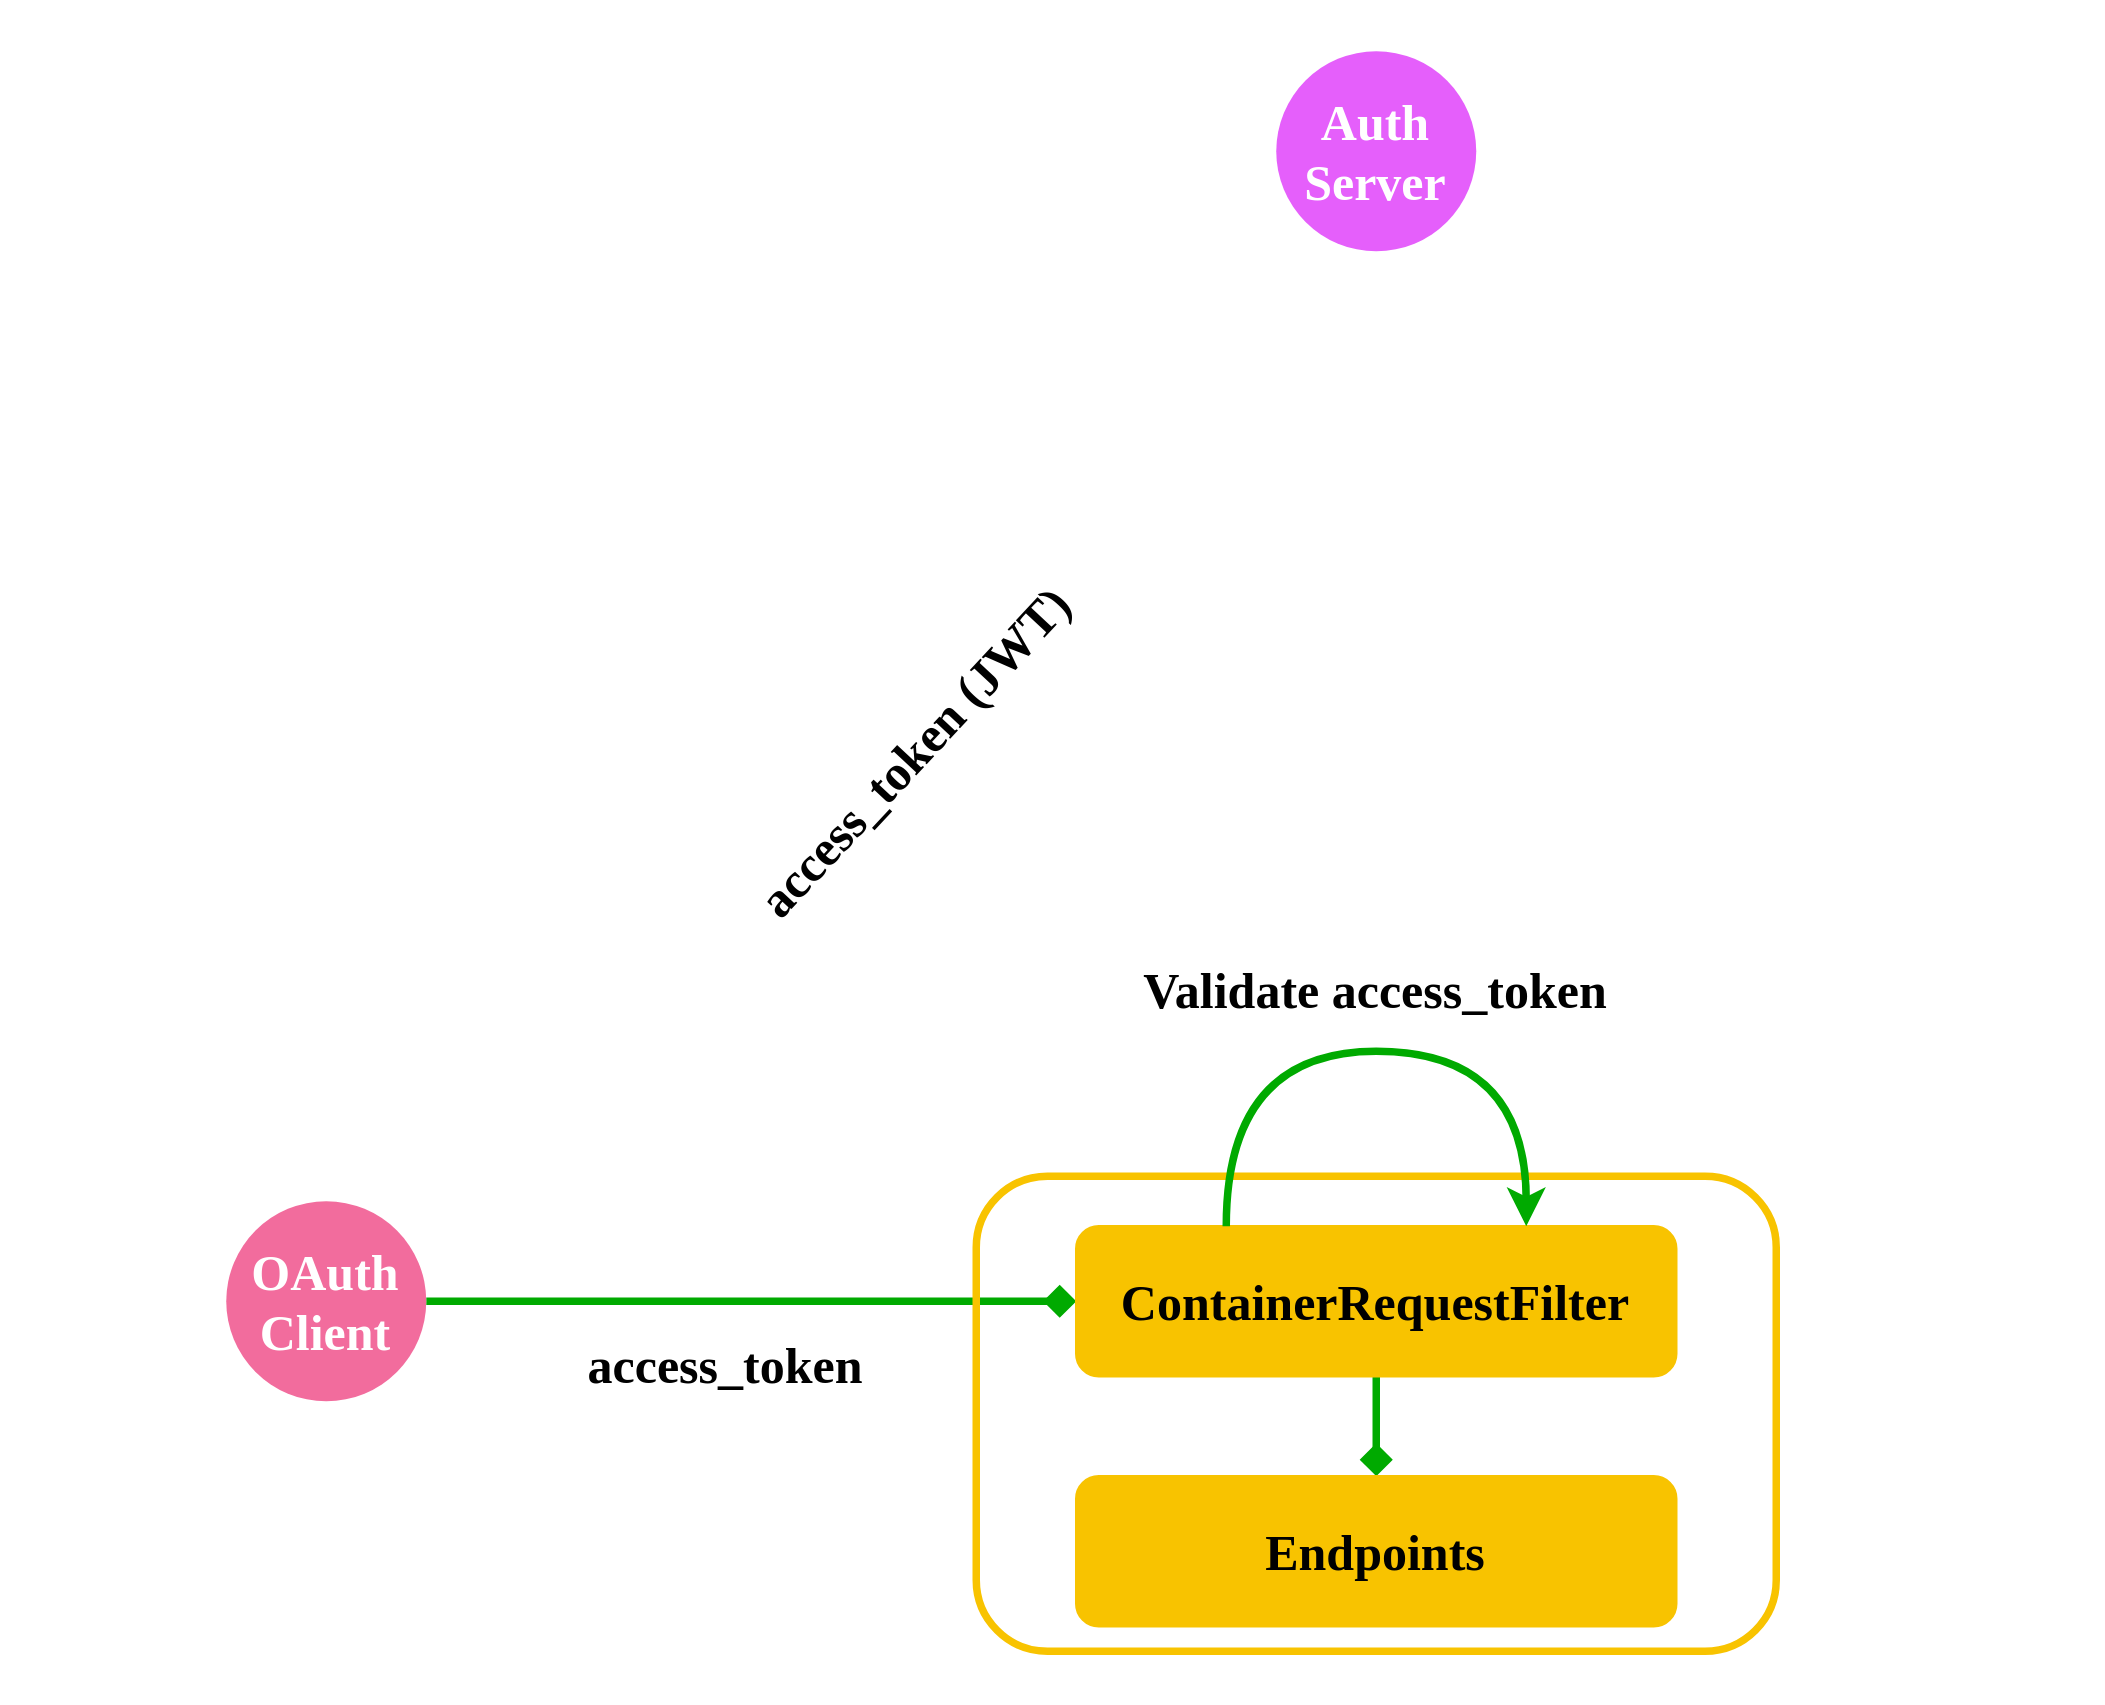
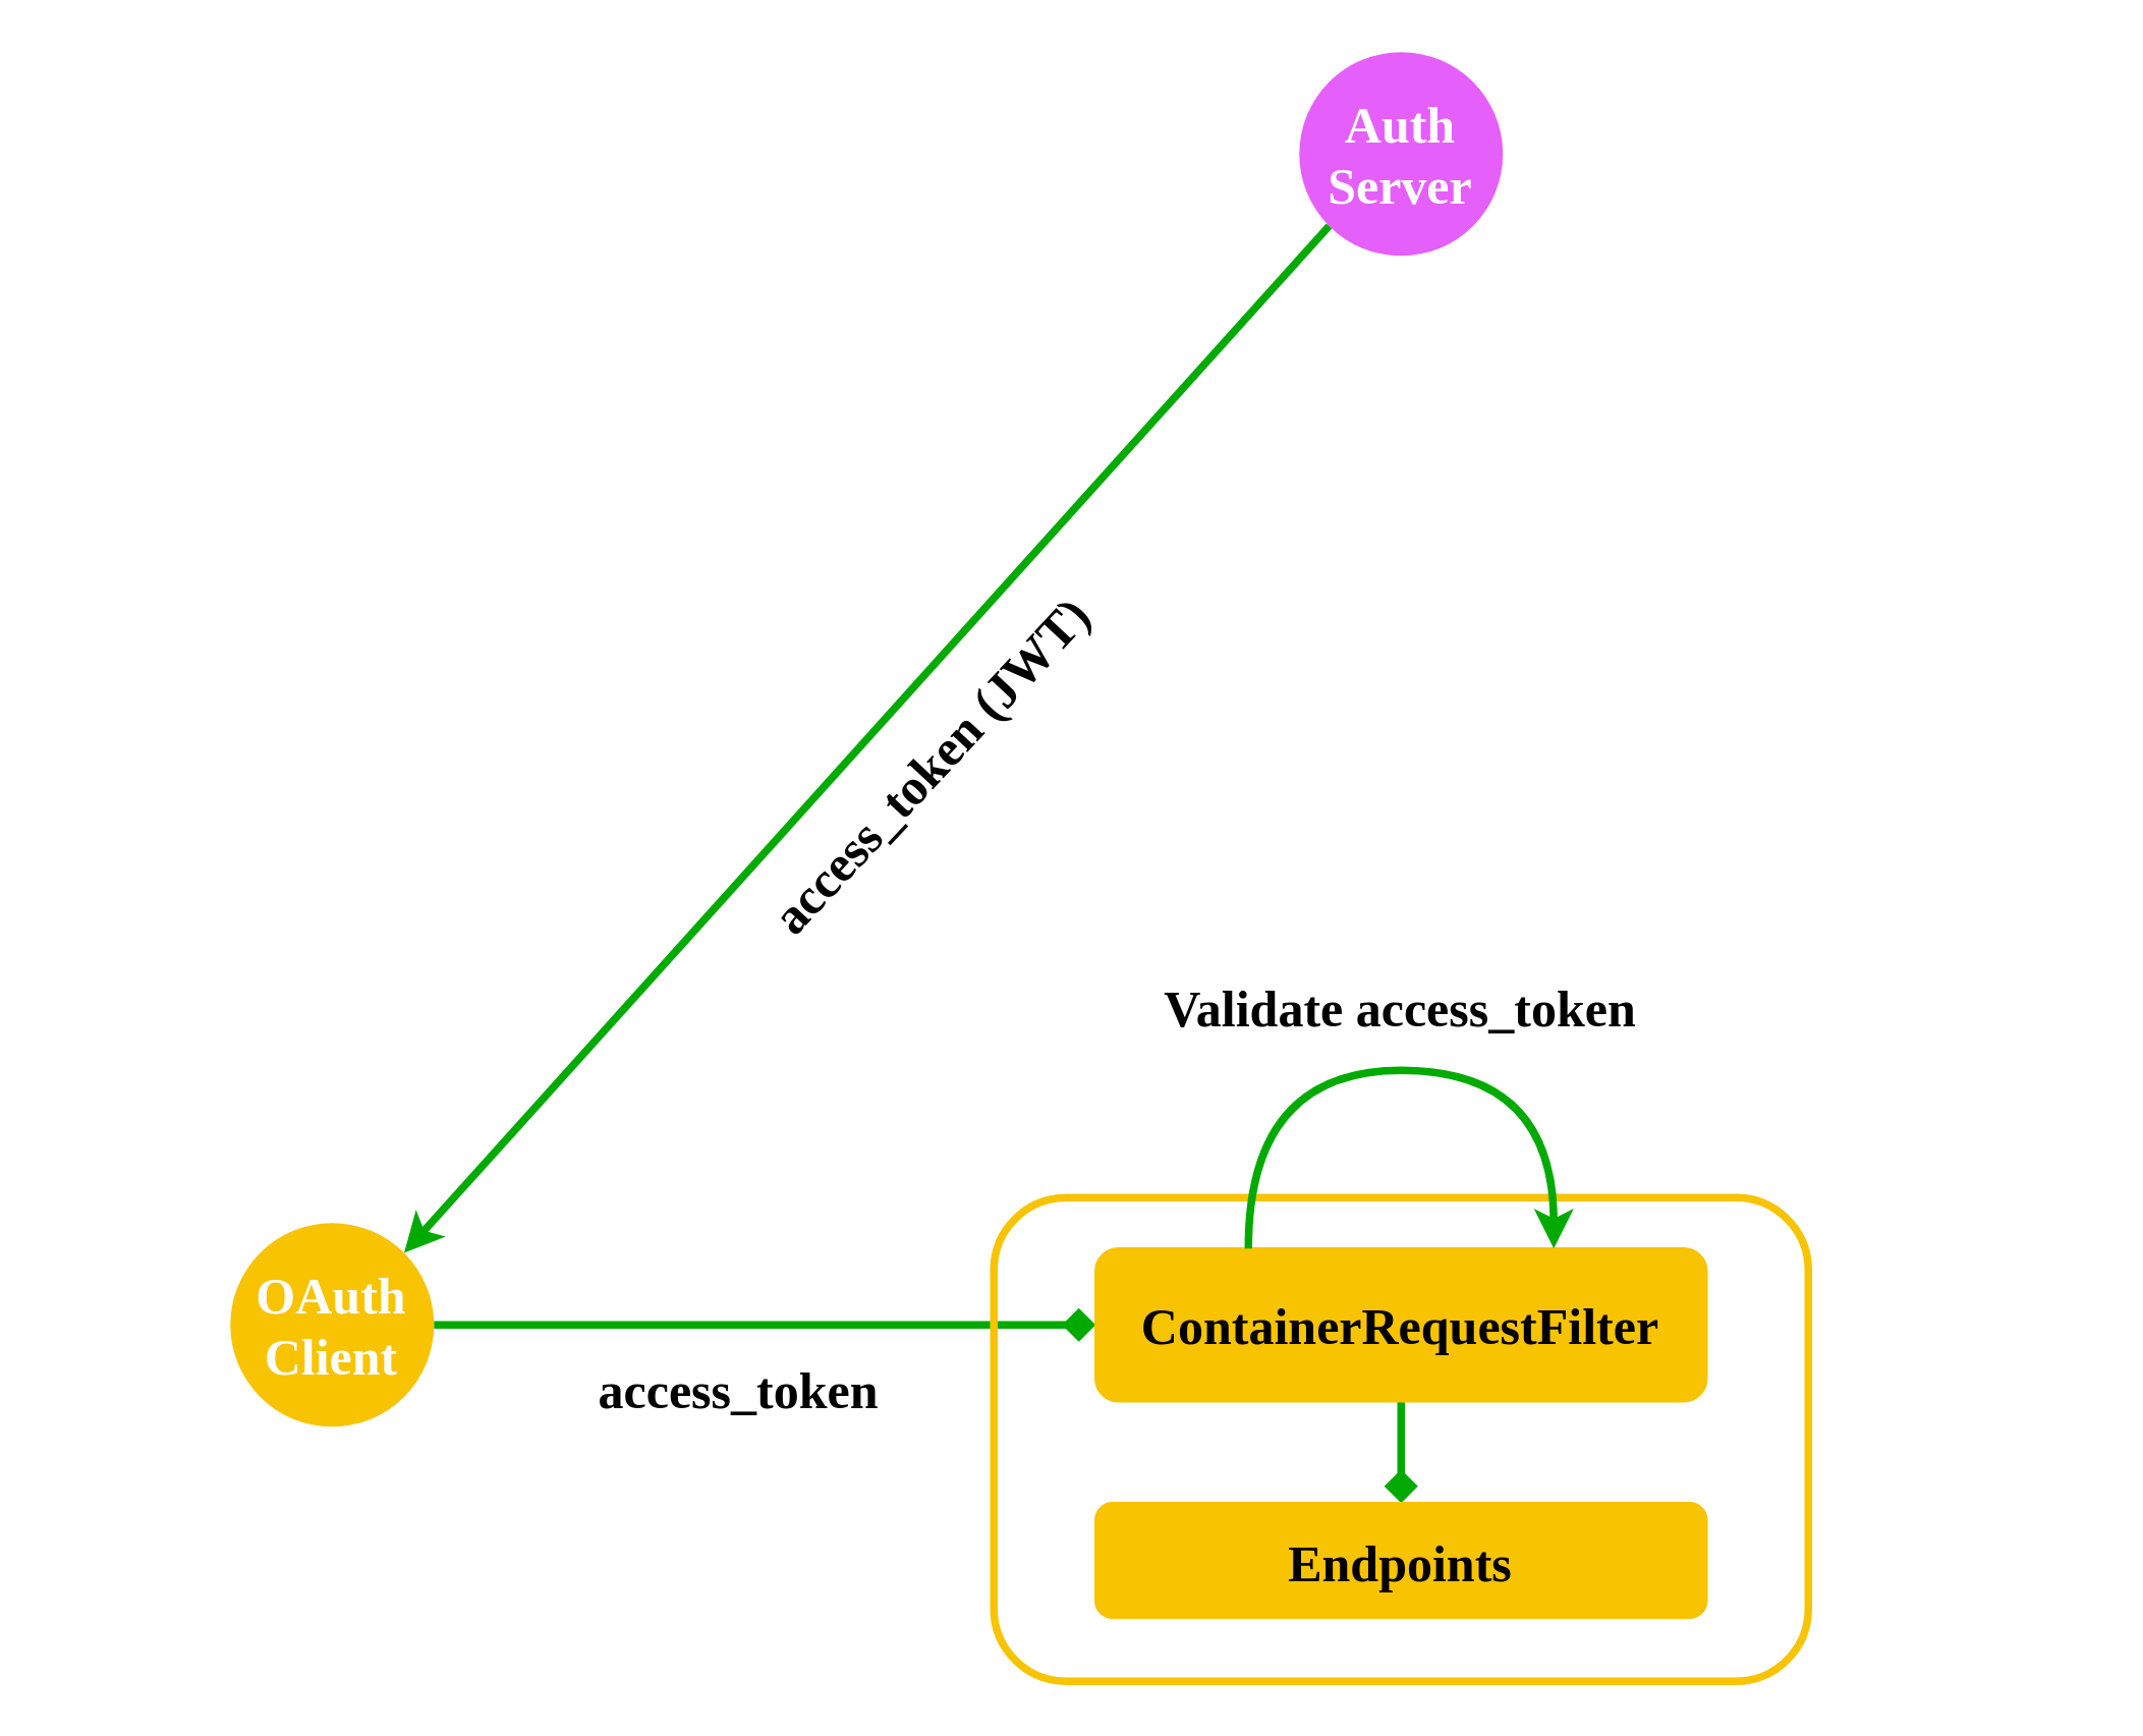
+ <mxCell id="6" style="rounded=0;orthogonalLoop=1;jettySize=auto;html=1;exitX=1;exitY=0;exitDx=0;exitDy=0;entryX=0;entryY=1;entryDx=0;entryDy=0;strokeWidth=3;startArrow=classic;startFill=1;strokeColor=#00aa00;endArrow=none;endFill=0;fontStyle=1" parent="1" edge="1" target="5" source="3"><mxGeometry relative="1" as="geometry"><mxPoint x="161.76" y="497.6" as="sourcePoint" /><mxPoint x="531.76" y="96.16" as="targetPoint" /></mxGeometry></mxCell>
- <mxCell id="3" value="&lt;font face=&quot;Ubuntu&quot; color=&quot;#ffffff&quot;&gt;&lt;span style=&quot;font-size: 20px;&quot;&gt;&lt;span&gt;OAuth&lt;br&gt;Client&lt;br&gt;&lt;/span&gt;&lt;/span&gt;&lt;/font&gt;" style="ellipse;whiteSpace=wrap;html=1;aspect=fixed;strokeColor=none;fillColor=#F26C9D;fontStyle=1" parent="1" vertex="1"><mxGeometry x="90" y="480" width="80" height="80" as="geometry" /></mxCell>
+ <mxCell id="3" value="&lt;font face=&quot;Ubuntu&quot; color=&quot;#ffffff&quot;&gt;&lt;span style=&quot;font-size: 20px;&quot;&gt;&lt;span&gt;OAuth&lt;br&gt;Client&lt;br&gt;&lt;/span&gt;&lt;/span&gt;&lt;/font&gt;" style="ellipse;whiteSpace=wrap;html=1;aspect=fixed;strokeColor=none;fillColor=#f8c300;fontStyle=1;" parent="1" vertex="1"><mxGeometry x="90" y="480" width="80" height="80" as="geometry" /></mxCell>
- <mxCell id="10" value="&lt;font style=&quot;font-size: 20px;&quot; face=&quot;Ubuntu&quot;&gt;&lt;span&gt;Endpoints&lt;/span&gt;&lt;/font&gt;" style="rounded=1;whiteSpace=wrap;html=1;fillColor=#F8C300;strokeColor=#F8C300;fontStyle=1" parent="1" vertex="1"><mxGeometry x="430" y="590" width="240" height="60" as="geometry" /></mxCell>
+ <mxCell id="10" value="&lt;font style=&quot;font-size: 20px;&quot; face=&quot;Ubuntu&quot;&gt;&lt;span&gt;Endpoints&lt;/span&gt;&lt;/font&gt;" style="rounded=1;whiteSpace=wrap;html=1;fillColor=#F8C300;strokeColor=#F8C300;fontStyle=1" parent="1" vertex="1"><mxGeometry x="430" y="590" width="240" height="45" as="geometry" /></mxCell>
